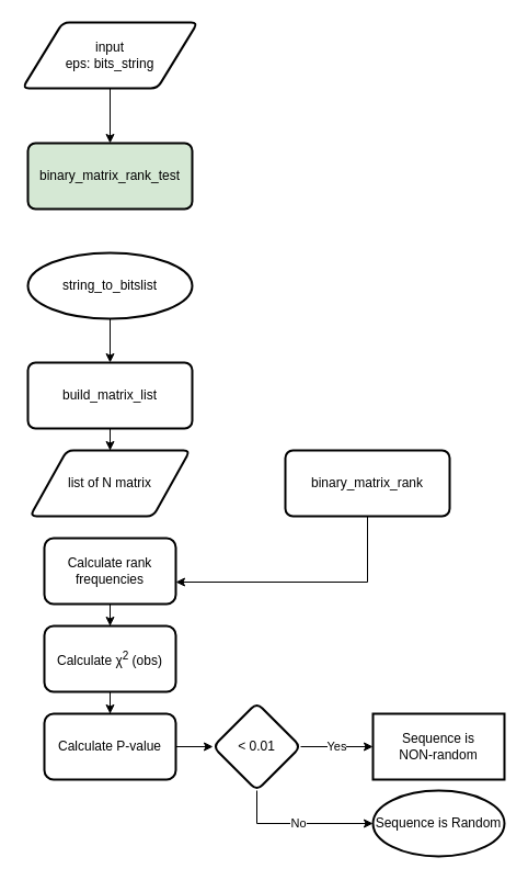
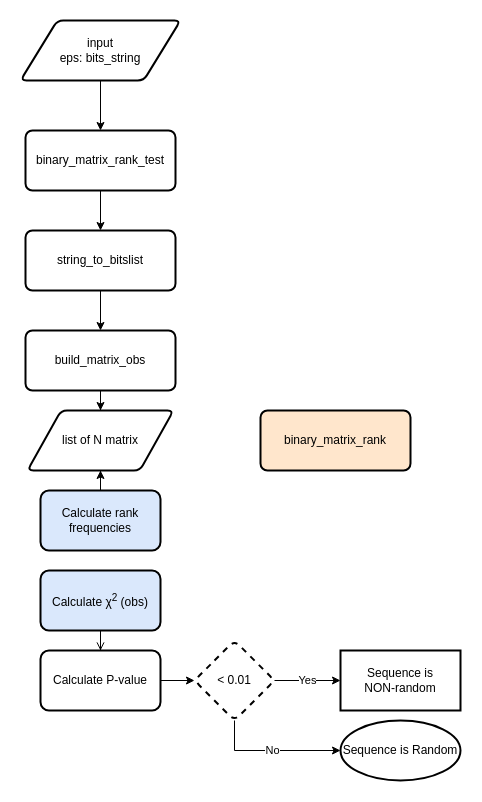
- <mxCell id="5" value="binary_matrix_rank_test" style="rounded=1;whiteSpace=wrap;html=1;absoluteArcSize=1;arcSize=14;strokeWidth=2;fillColor=#d5e8d4;" vertex="1" parent="1"><mxGeometry x="25" y="130" width="150" height="60" as="geometry" /></mxCell>
+ <mxCell id="5" value="binary_matrix_rank_test" style="rounded=1;whiteSpace=wrap;html=1;absoluteArcSize=1;arcSize=14;strokeWidth=2;" vertex="1" parent="1"><mxGeometry x="25" y="130" width="150" height="60" as="geometry" /></mxCell>
+ <mxCell id="4" style="edgeStyle=orthogonalEdgeStyle;rounded=0;orthogonalLoop=1;jettySize=auto;html=1;" edge="1" parent="1" source="5" target="7"><mxGeometry relative="1" as="geometry" /></mxCell>
- <mxCell id="7" value="string_to_bitslist" style="ellipse;whiteSpace=wrap;html=1;absoluteArcSize=1;arcSize=14;strokeWidth=2;" vertex="1" parent="1"><mxGeometry x="25" y="230" width="150" height="60" as="geometry" /></mxCell>
+ <mxCell id="7" value="string_to_bitslist" style="rounded=1;whiteSpace=wrap;html=1;absoluteArcSize=1;arcSize=14;strokeWidth=2;" vertex="1" parent="1"><mxGeometry x="25" y="230" width="150" height="60" as="geometry" /></mxCell>
- <mxCell id="9" value="build_matrix_list" style="rounded=1;whiteSpace=wrap;html=1;absoluteArcSize=1;arcSize=14;strokeWidth=2;" vertex="1" parent="1"><mxGeometry x="25" y="330" width="150" height="60" as="geometry" /></mxCell>
+ <mxCell id="9" value="build_matrix_obs" style="rounded=1;whiteSpace=wrap;html=1;absoluteArcSize=1;arcSize=14;strokeWidth=2;" vertex="1" parent="1"><mxGeometry x="25" y="330" width="150" height="60" as="geometry" /></mxCell>
- <mxCell id="11" value="binary_matrix_rank" style="rounded=1;whiteSpace=wrap;html=1;absoluteArcSize=1;arcSize=14;strokeWidth=2;" vertex="1" parent="1"><mxGeometry x="260" y="410" width="150" height="60" as="geometry" /></mxCell>
+ <mxCell id="11" value="binary_matrix_rank" style="rounded=1;whiteSpace=wrap;html=1;absoluteArcSize=1;arcSize=14;strokeWidth=2;fillColor=#ffe6cc;" vertex="1" parent="1"><mxGeometry x="260" y="410" width="150" height="60" as="geometry" /></mxCell>
- <mxCell id="14" value="&lt;div&gt;Calculate rank&lt;/div&gt;&lt;div&gt;frequencies&lt;br&gt;&lt;/div&gt;" style="whiteSpace=wrap;html=1;rounded=1;arcSize=14;strokeWidth=2;" vertex="1" parent="1"><mxGeometry x="40" y="490" width="120" height="60" as="geometry" /></mxCell>
+ <mxCell id="14" value="&lt;div&gt;Calculate rank&lt;/div&gt;&lt;div&gt;frequencies&lt;br&gt;&lt;/div&gt;" style="whiteSpace=wrap;html=1;rounded=1;arcSize=14;strokeWidth=2;fillColor=#dae8fc;" vertex="1" parent="1"><mxGeometry x="40" y="490" width="120" height="60" as="geometry" /></mxCell>
- <mxCell id="10" value="" style="edgeStyle=orthogonalEdgeStyle;rounded=0;orthogonalLoop=1;jettySize=auto;html=1;" edge="1" parent="1" source="11" target="14"><mxGeometry relative="1" as="geometry"><Array as="points"><mxPoint x="335" y="530" /></Array></mxGeometry></mxCell>
- <mxCell id="13" value="" style="edgeStyle=orthogonalEdgeStyle;rounded=0;orthogonalLoop=1;jettySize=auto;html=1;" edge="1" parent="1" source="14" target="16"><mxGeometry relative="1" as="geometry" /></mxCell>
+ <mxCell id="13" value="" style="edgeStyle=orthogonalEdgeStyle;rounded=0;orthogonalLoop=1;jettySize=auto;html=1;" edge="1" parent="1" source="14" target="12"><mxGeometry relative="1" as="geometry" /></mxCell>
- <mxCell id="16" value="Calculate χ&lt;sup&gt;2&lt;/sup&gt; (obs)" style="whiteSpace=wrap;html=1;rounded=1;arcSize=14;strokeWidth=2;" vertex="1" parent="1"><mxGeometry x="40" y="570" width="120" height="60" as="geometry" /></mxCell>
+ <mxCell id="16" value="Calculate χ&lt;sup&gt;2&lt;/sup&gt; (obs)" style="whiteSpace=wrap;html=1;rounded=1;arcSize=14;strokeWidth=2;fillColor=#dae8fc;" vertex="1" parent="1"><mxGeometry x="40" y="570" width="120" height="60" as="geometry" /></mxCell>
- <mxCell id="15" value="" style="edgeStyle=orthogonalEdgeStyle;rounded=0;orthogonalLoop=1;jettySize=auto;html=1;" edge="1" parent="1" source="16" target="18"><mxGeometry relative="1" as="geometry" /></mxCell>
+ <mxCell id="15" value="" style="edgeStyle=orthogonalEdgeStyle;rounded=0;orthogonalLoop=1;jettySize=auto;html=1;endArrow=open;" edge="1" parent="1" source="16" target="18"><mxGeometry relative="1" as="geometry" /></mxCell>
- <mxCell id="21" value="&amp;lt; 0.01" style="rhombus;whiteSpace=wrap;html=1;rounded=1;arcSize=14;strokeWidth=2;" vertex="1" parent="1"><mxGeometry x="194" y="640" width="80" height="80" as="geometry" /></mxCell>
+ <mxCell id="21" value="&amp;lt; 0.01" style="rhombus;whiteSpace=wrap;html=1;rounded=1;arcSize=14;strokeWidth=2;dashed=1;" vertex="1" parent="1"><mxGeometry x="194" y="640" width="80" height="80" as="geometry" /></mxCell>
